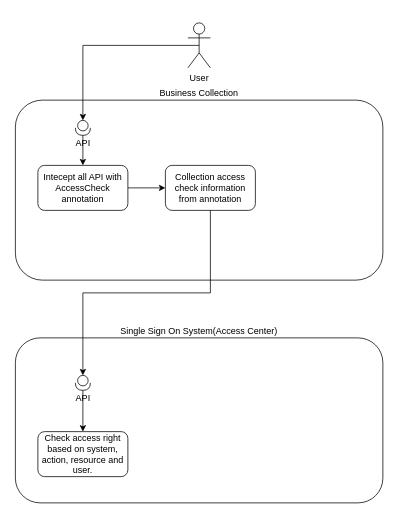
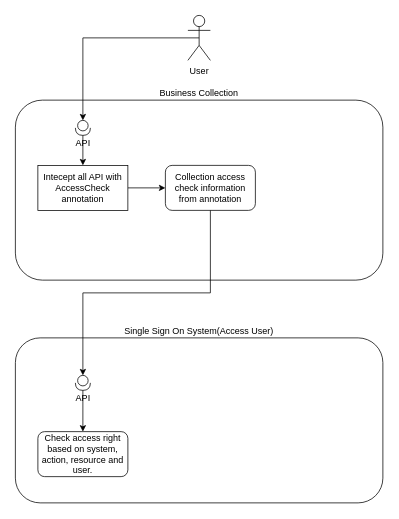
- <mxCell id="4" value="User" style="shape=umlActor;verticalLabelPosition=bottom;verticalAlign=top;html=1;outlineConnect=0;" vertex="1" parent="1"><mxGeometry x="250" y="30" width="30" height="60" as="geometry" /></mxCell>
+ <mxCell id="4" value="User" style="shape=umlActor;verticalLabelPosition=bottom;verticalAlign=top;html=1;outlineConnect=0;" vertex="1" parent="1"><mxGeometry x="250" y="20" width="30" height="60" as="geometry" /></mxCell>
- <mxCell id="8" value="Intecept all API with AccessCheck annotation" style="rounded=1;whiteSpace=wrap;html=1;" vertex="1" parent="1"><mxGeometry x="50" y="220" width="120" height="60" as="geometry" /></mxCell>
+ <mxCell id="8" value="Intecept all API with AccessCheck annotation" style="whiteSpace=wrap;html=1;rounded=0;" vertex="1" parent="1"><mxGeometry x="50" y="220" width="120" height="60" as="geometry" /></mxCell>
- <mxCell id="10" value="Single Sign On System(Access Center)" style="rounded=1;whiteSpace=wrap;html=1;labelPosition=center;verticalLabelPosition=top;align=center;verticalAlign=bottom;" vertex="1" parent="1"><mxGeometry x="20" y="450" width="490" height="220" as="geometry" /></mxCell>
+ <mxCell id="10" value="Single Sign On System(Access User)" style="rounded=1;whiteSpace=wrap;html=1;labelPosition=center;verticalLabelPosition=top;align=center;verticalAlign=bottom;" vertex="1" parent="1"><mxGeometry x="20" y="450" width="490" height="220" as="geometry" /></mxCell>
